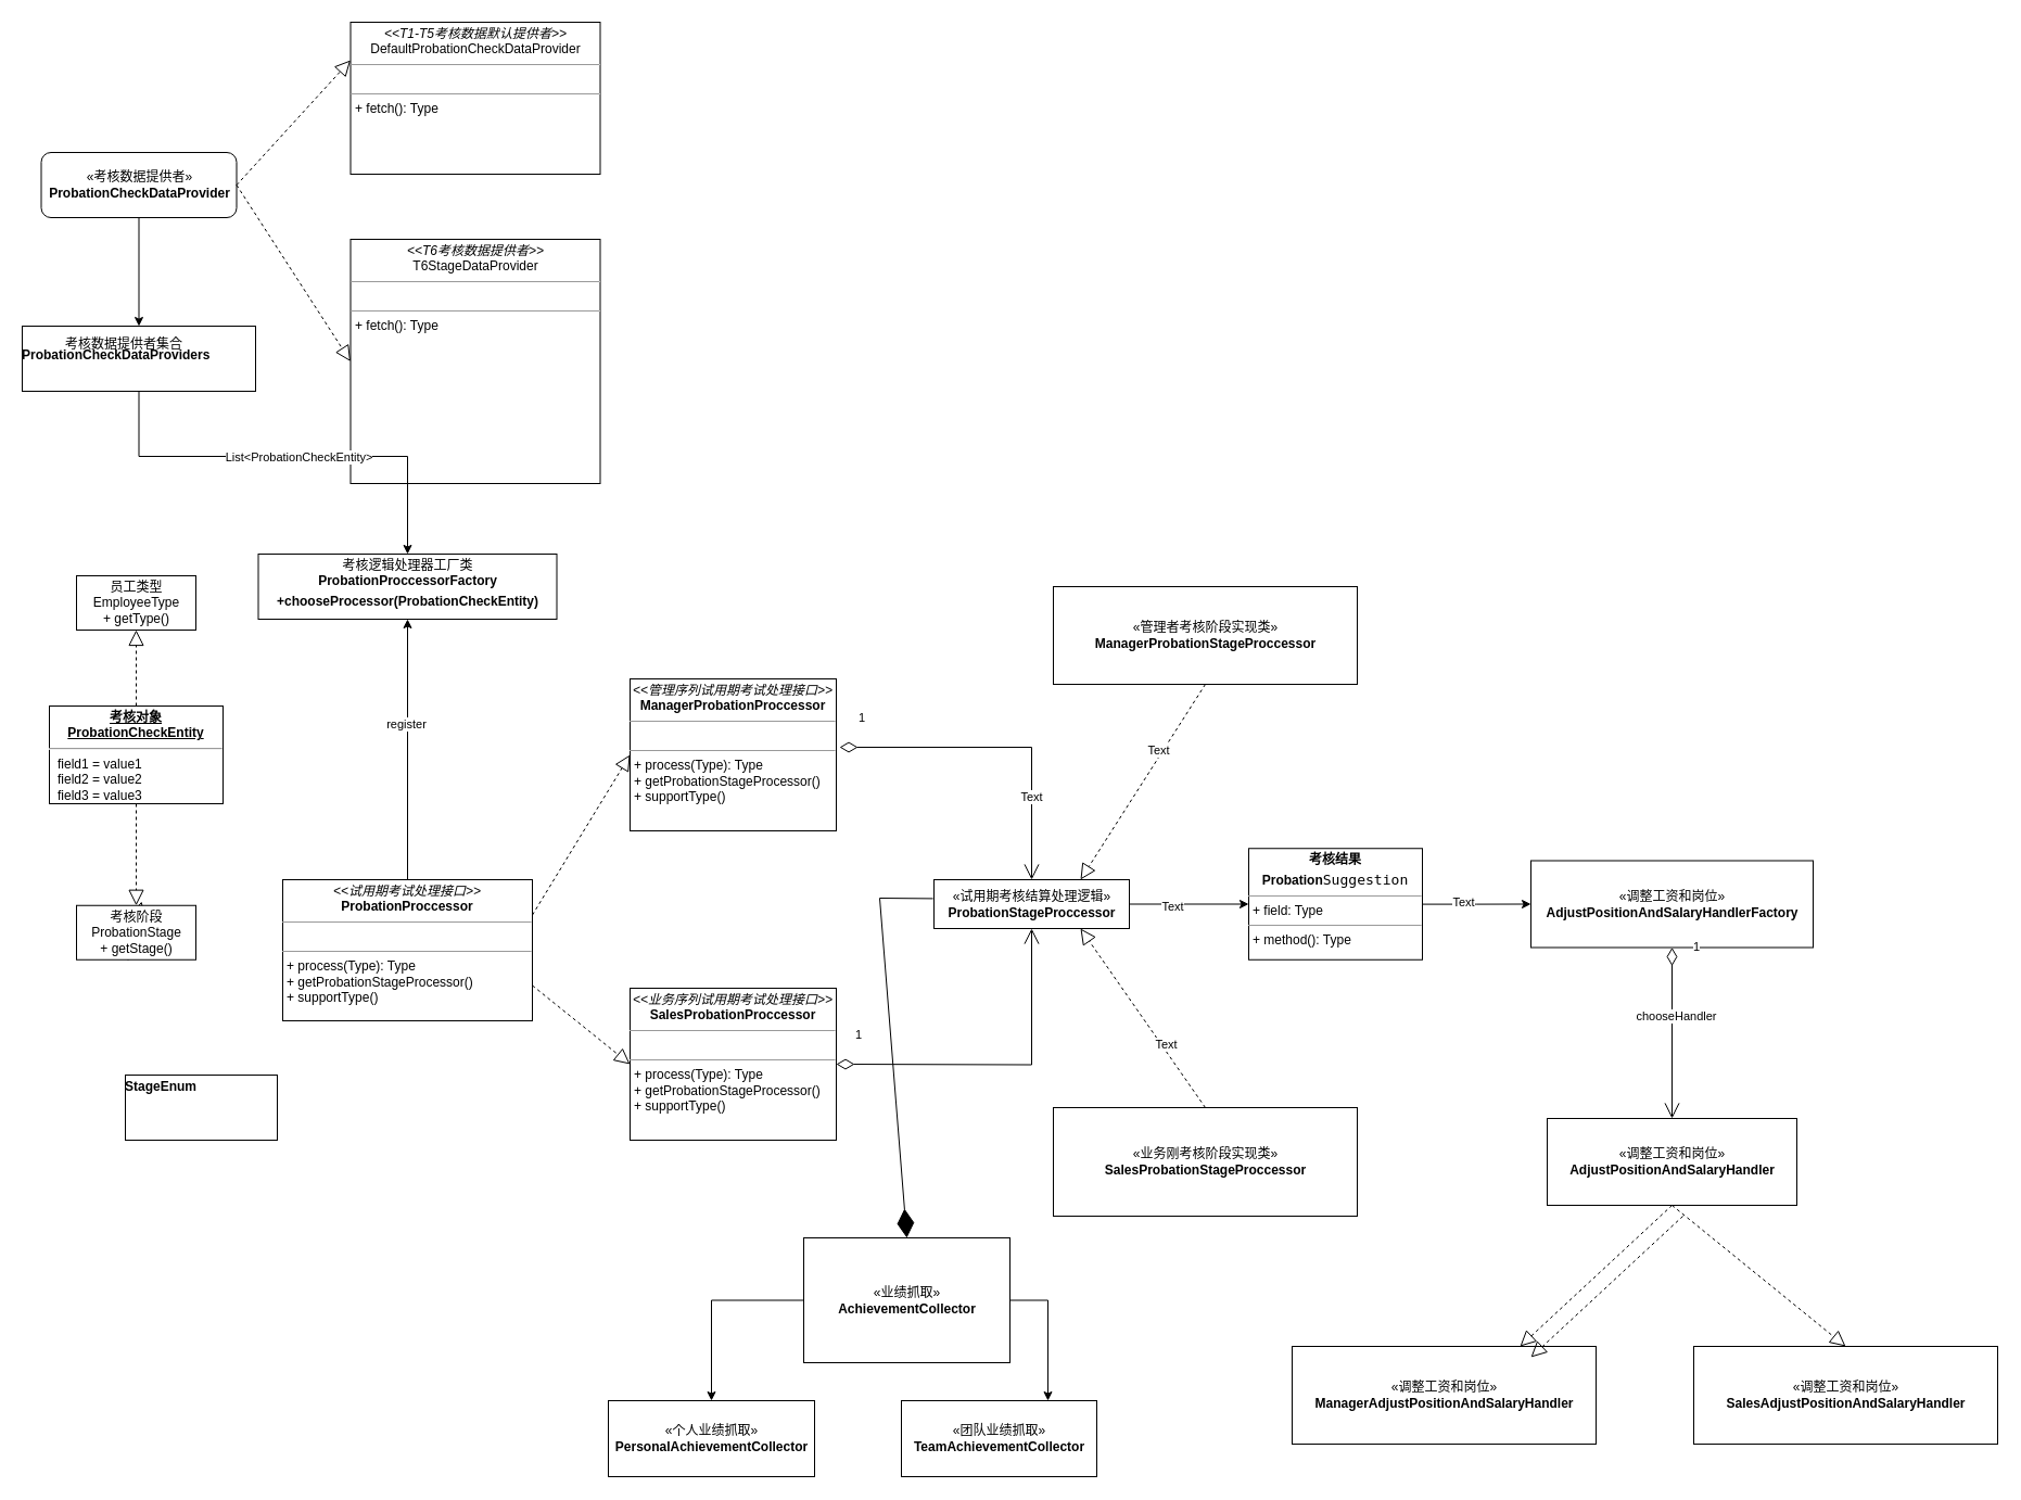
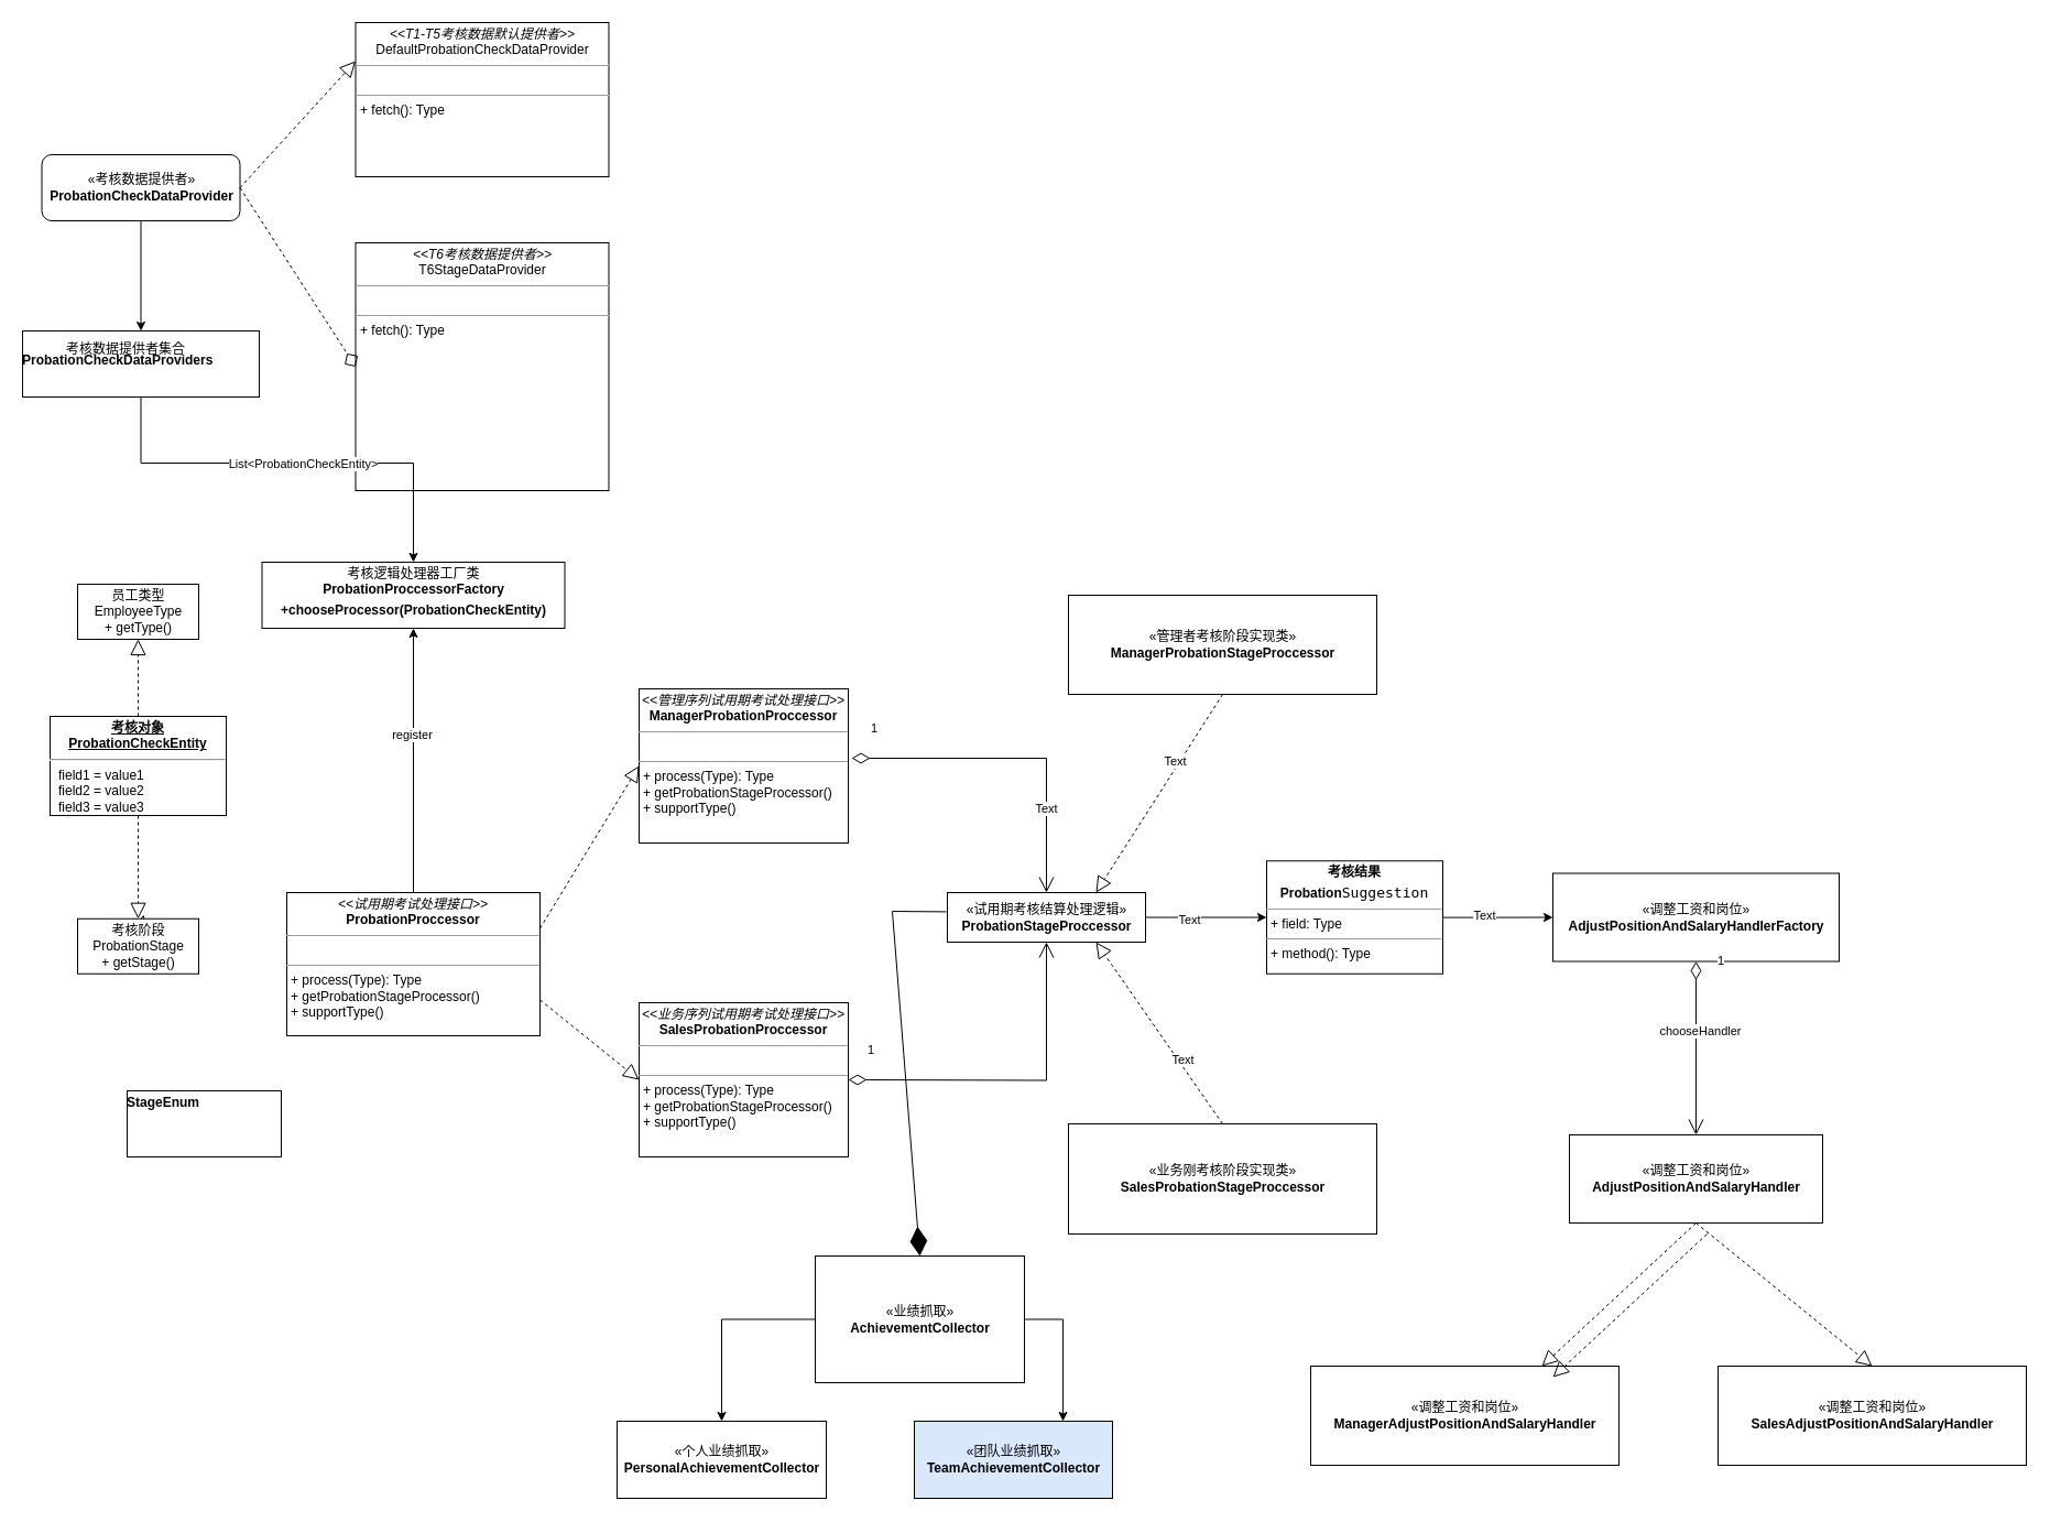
- <mxCell id="34" value="" style="endArrow=block;dashed=1;endFill=0;endSize=12;html=1;rounded=0;entryX=0;entryY=0.5;entryDx=0;entryDy=0;exitX=1;exitY=0.5;exitDx=0;exitDy=0;" edge="1" parent="1" source="30" target="33"><mxGeometry width="160" relative="1" as="geometry"><mxPoint x="232.5" y="155" as="sourcePoint" /><mxPoint x="332.5" y="85" as="targetPoint" /></mxGeometry></mxCell>
+ <mxCell id="34" value="" style="endArrow=diamond;dashed=1;endFill=0;endSize=12;html=1;rounded=0;entryX=0;entryY=0.5;entryDx=0;entryDy=0;exitX=1;exitY=0.5;exitDx=0;exitDy=0;" edge="1" parent="1" source="30" target="33"><mxGeometry width="160" relative="1" as="geometry"><mxPoint x="232.5" y="155" as="sourcePoint" /><mxPoint x="332.5" y="85" as="targetPoint" /></mxGeometry></mxCell>
- <mxCell id="53" value="«团队业绩抓取»&lt;br&gt;&lt;b&gt;TeamAchievementCollector&lt;br&gt;&lt;/b&gt;" style="html=1;labelBackgroundColor=none;fontColor=#000000;strokeColor=#000000;" vertex="1" parent="1"><mxGeometry x="830" y="1290" width="180" height="70" as="geometry" /></mxCell>
+ <mxCell id="53" value="«团队业绩抓取»&lt;br&gt;&lt;b&gt;TeamAchievementCollector&lt;br&gt;&lt;/b&gt;" style="html=1;labelBackgroundColor=none;fontColor=#000000;strokeColor=#000000;fillColor=#dae8fc;" vertex="1" parent="1"><mxGeometry x="830" y="1290" width="180" height="70" as="geometry" /></mxCell>
